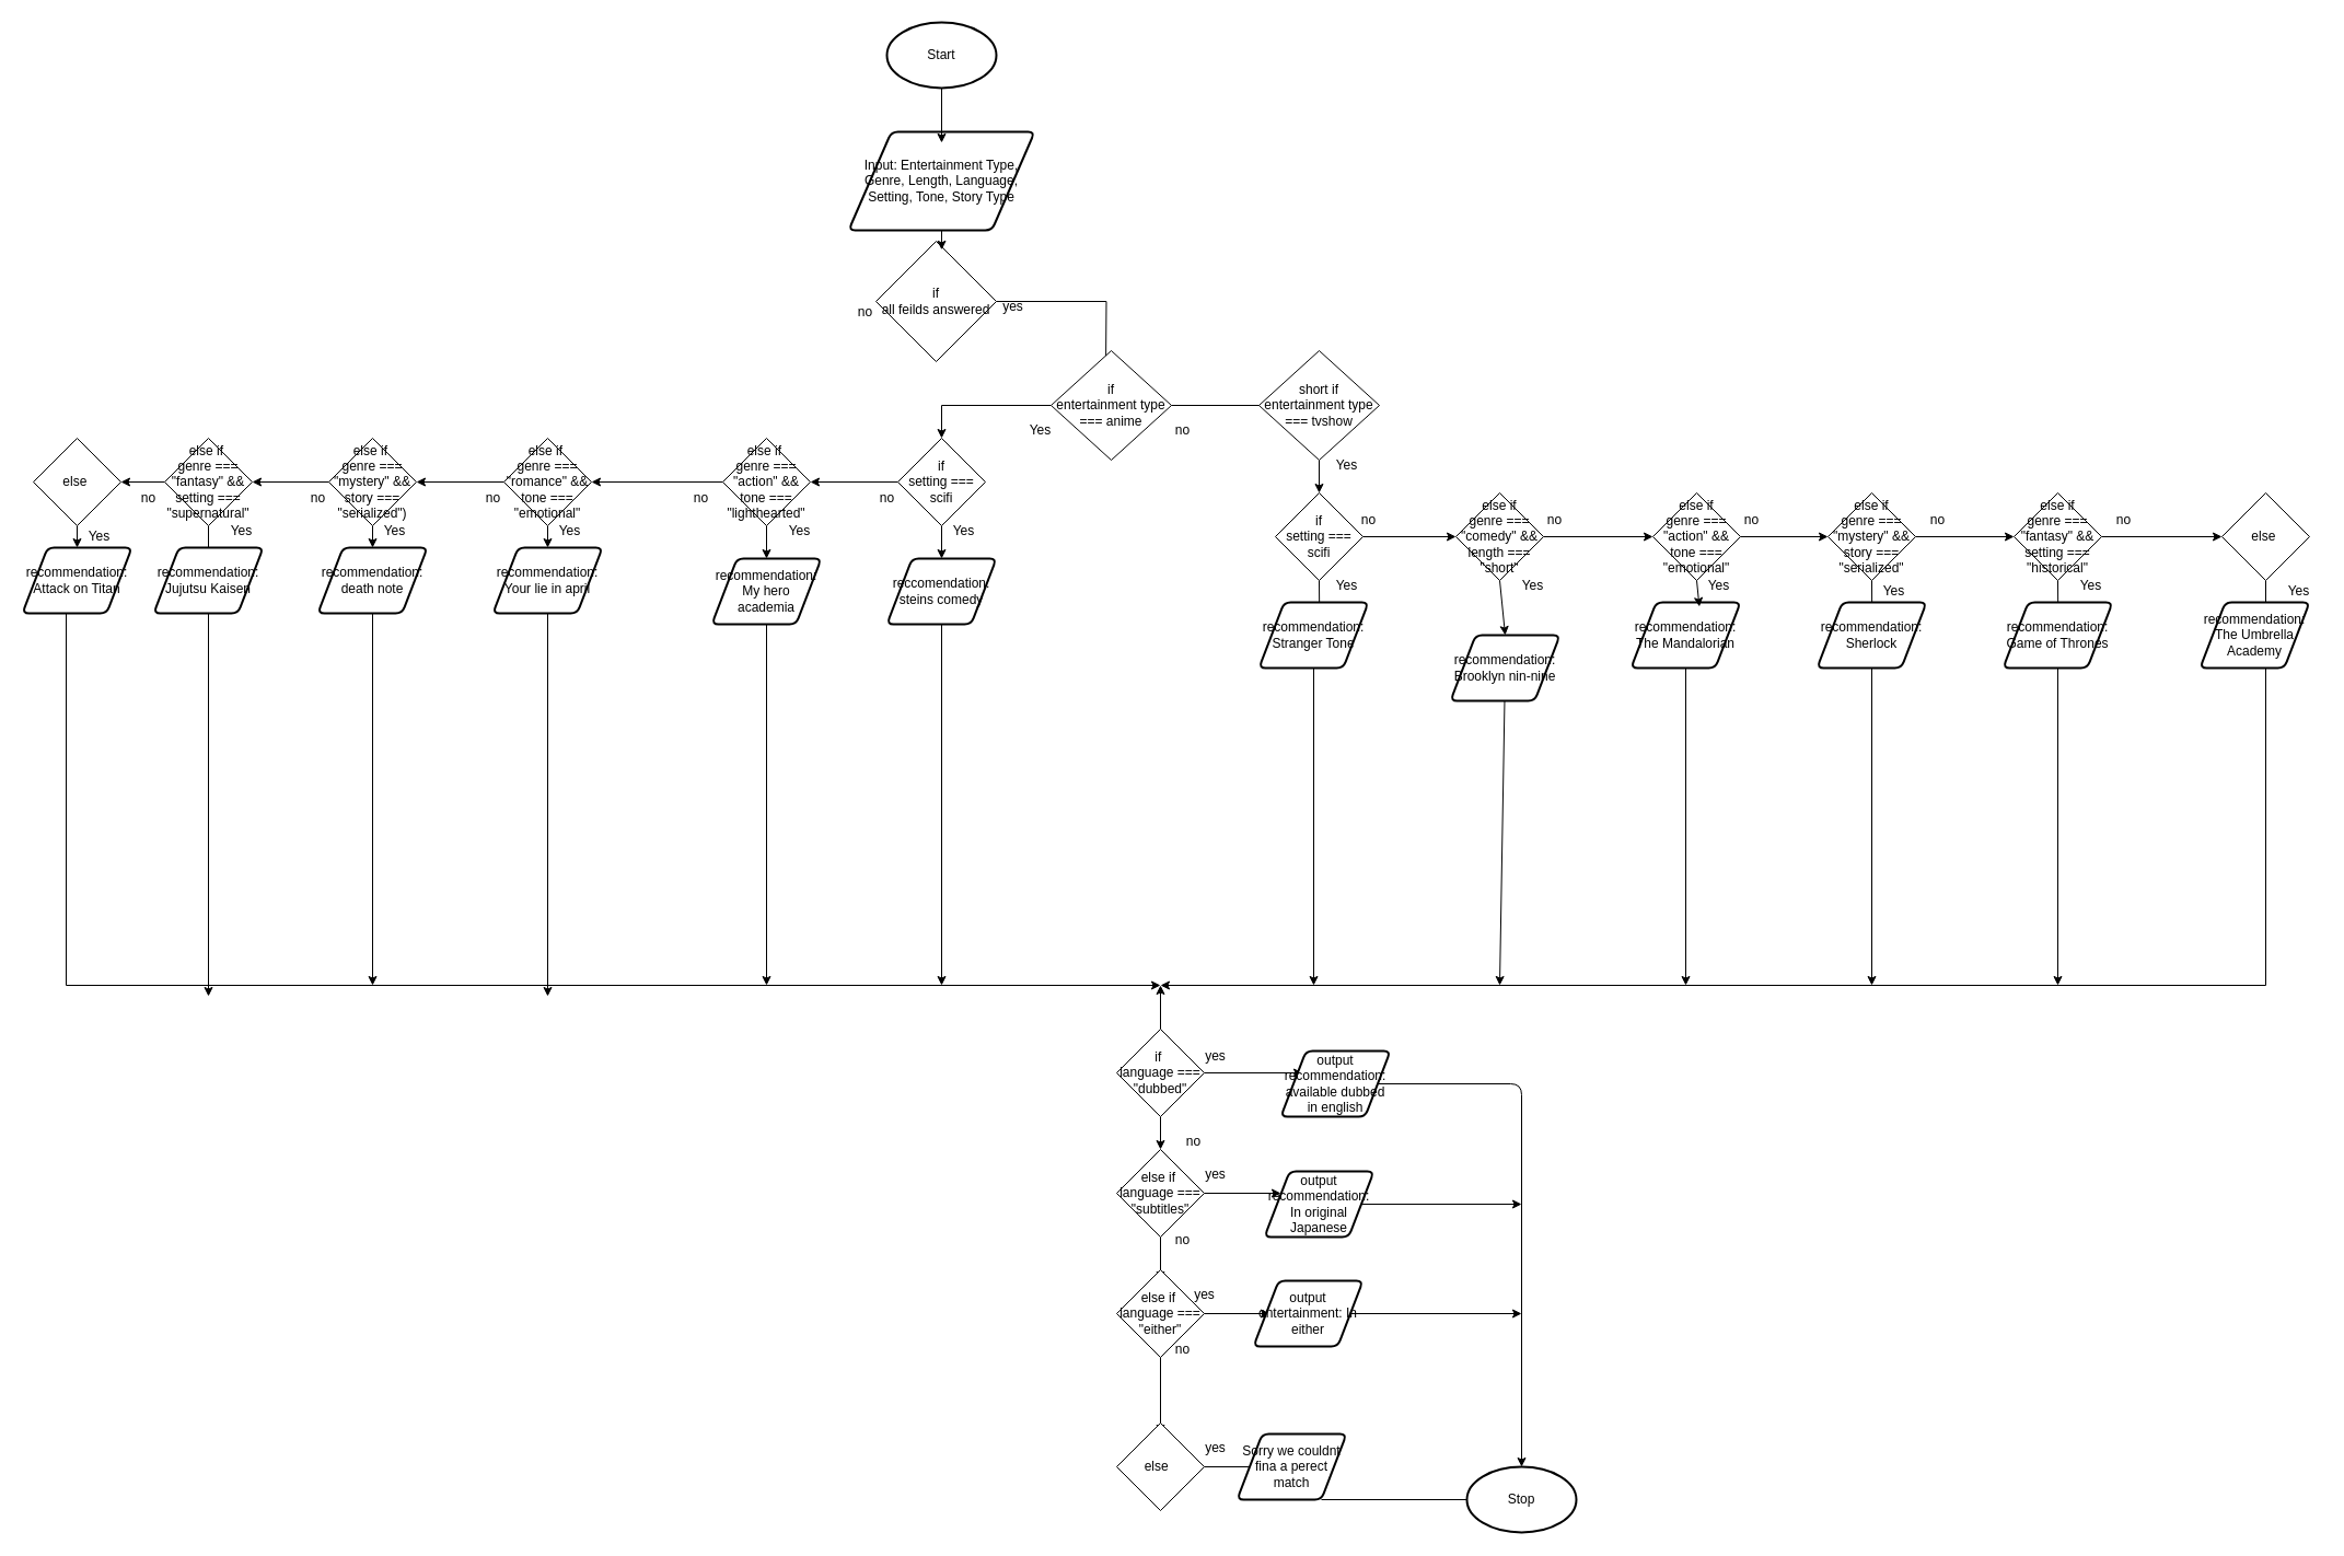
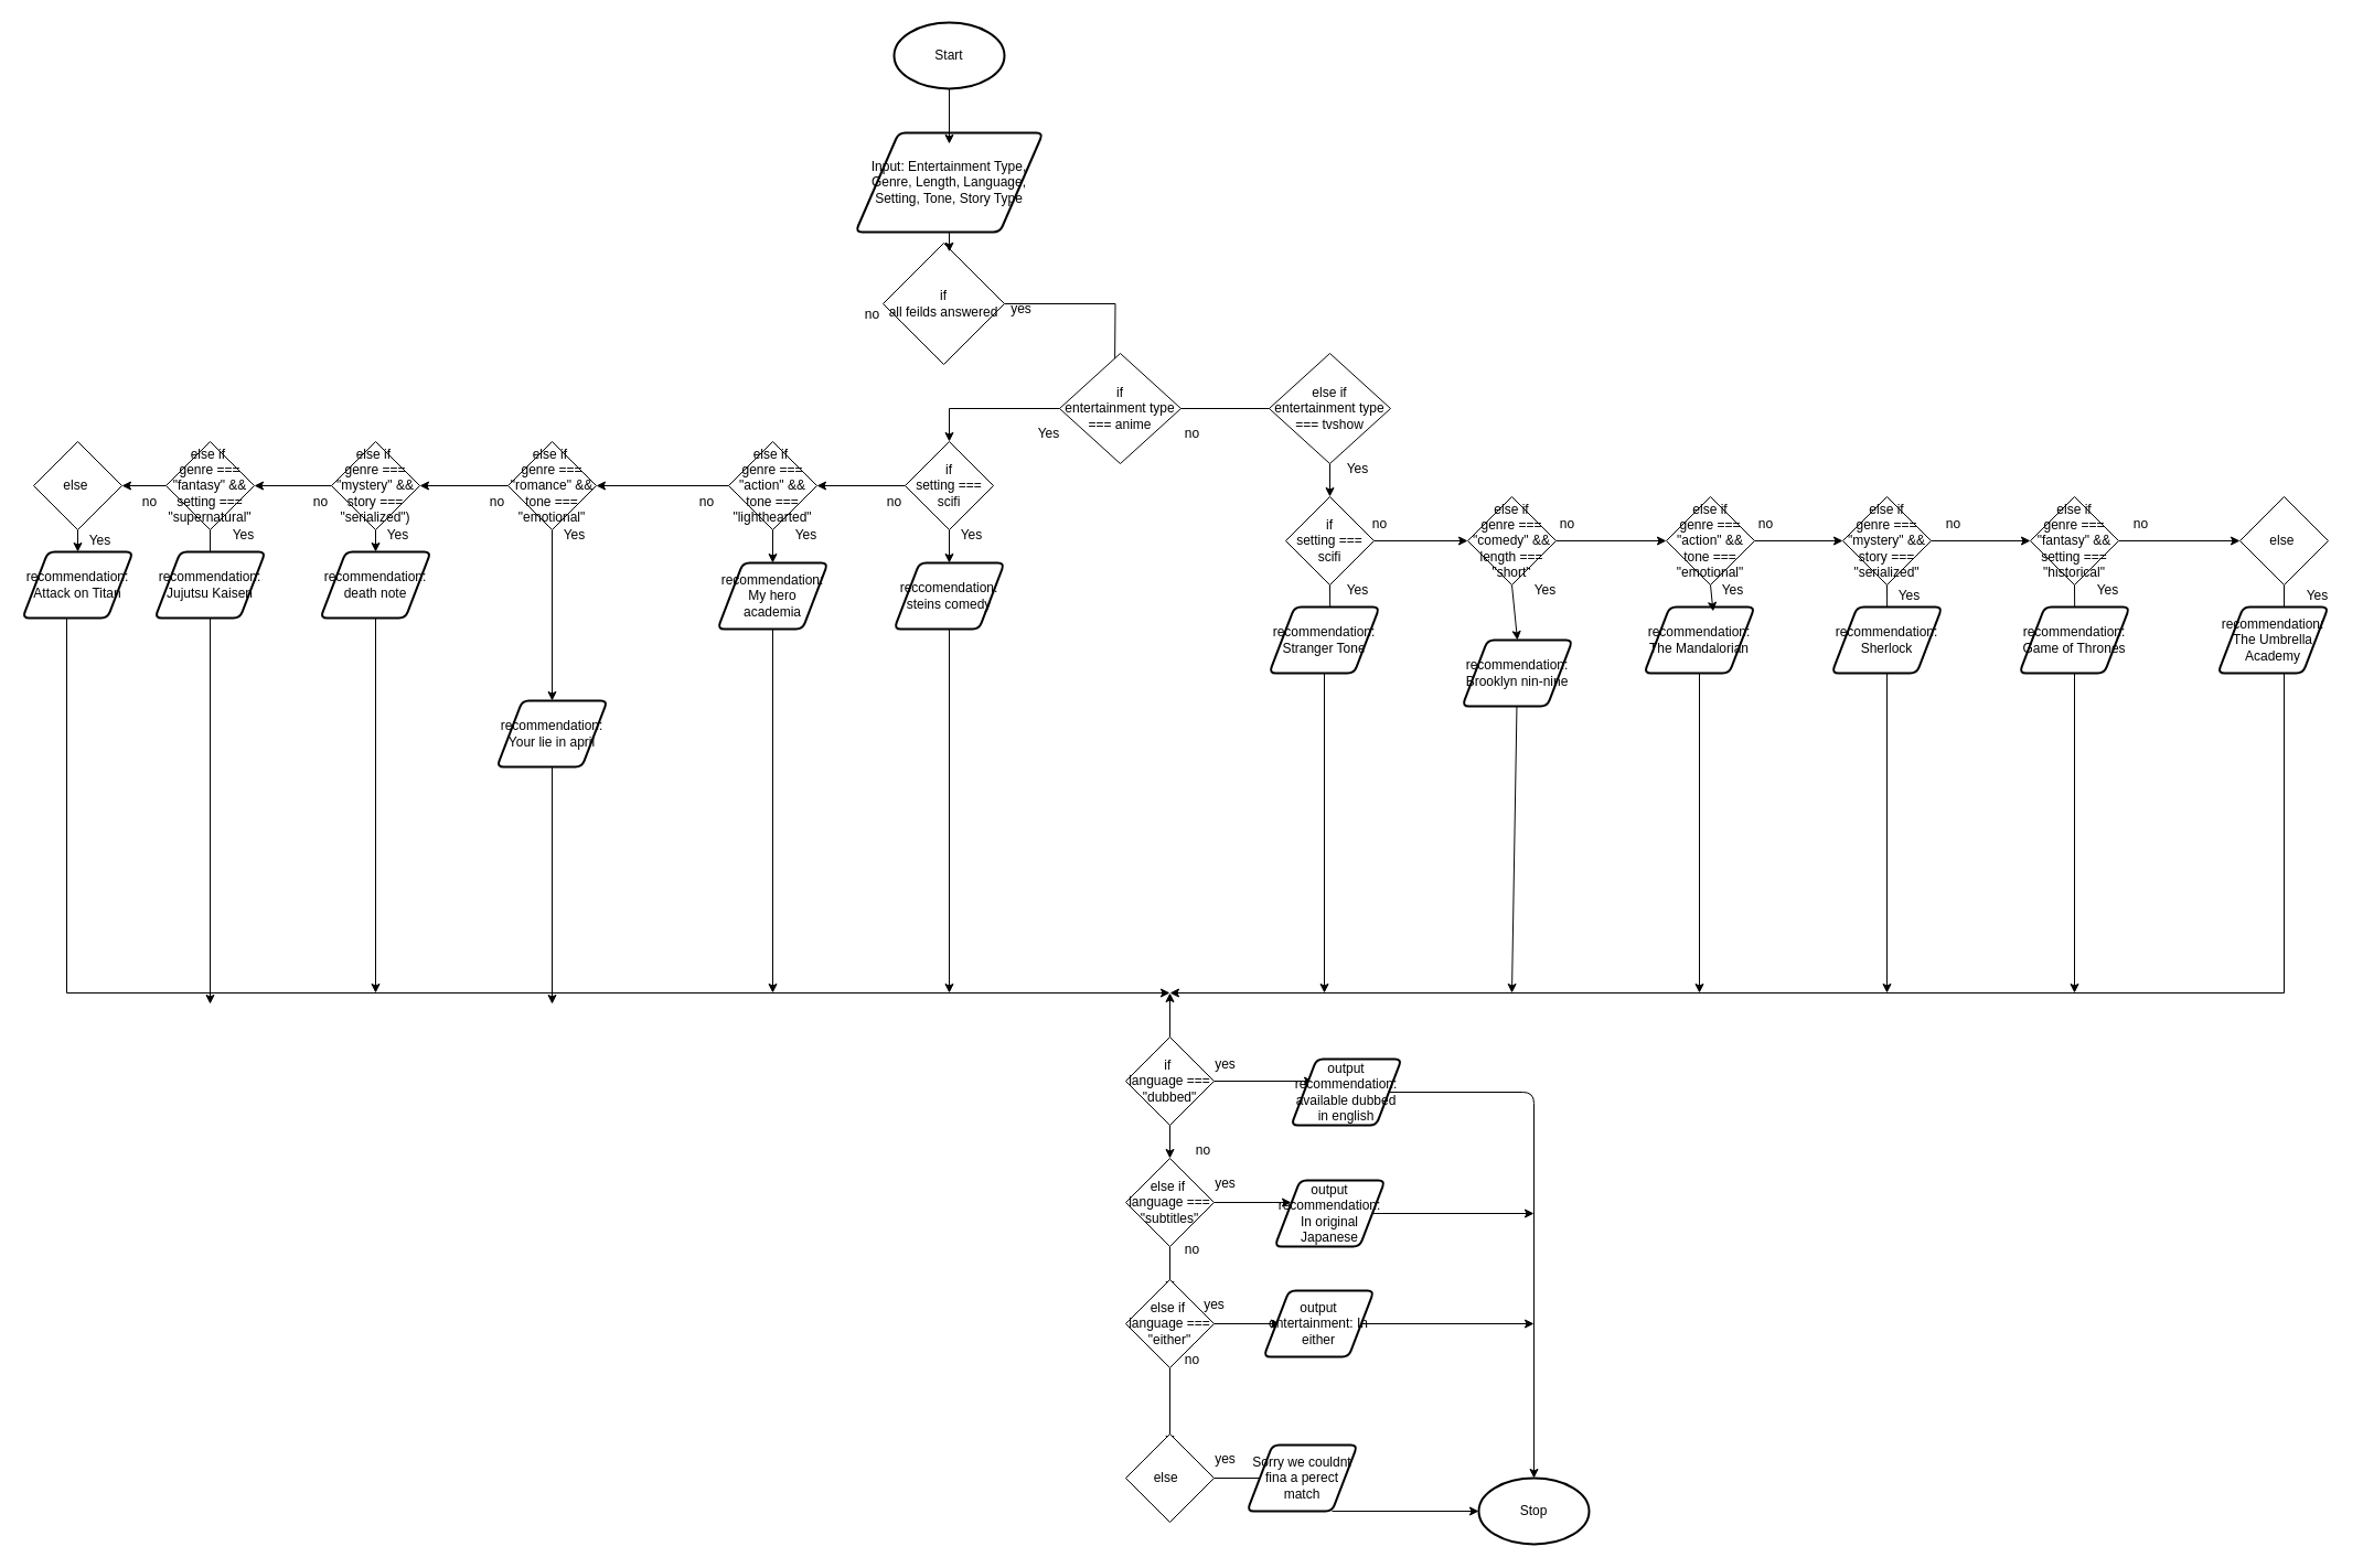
- <mxCell id="46" value="short if&lt;div&gt;entertainment type === tvshow&lt;/div&gt;" style="rhombus;whiteSpace=wrap;html=1;" vertex="1" parent="1"><mxGeometry x="1150" y="320" width="110" height="100" as="geometry" /></mxCell>
+ <mxCell id="46" value="else if&lt;div&gt;entertainment type === tvshow&lt;/div&gt;" style="rhombus;whiteSpace=wrap;html=1;" vertex="1" parent="1"><mxGeometry x="1150" y="320" width="110" height="100" as="geometry" /></mxCell>
- <mxCell id="24" value="recommendation: Your lie in april" style="shape=parallelogram;html=1;strokeWidth=2;perimeter=parallelogramPerimeter;whiteSpace=wrap;rounded=1;arcSize=12;size=0.23;" vertex="1" parent="1"><mxGeometry x="450" y="500" width="100" height="60" as="geometry" /></mxCell>
+ <mxCell id="24" value="recommendation: Your lie in april" style="shape=parallelogram;html=1;strokeWidth=2;perimeter=parallelogramPerimeter;whiteSpace=wrap;rounded=1;arcSize=12;size=0.23;" vertex="1" parent="1"><mxGeometry x="450" y="635" width="100" height="60" as="geometry" /></mxCell>
- <mxCell id="120" style="edgeStyle=elbowEdgeStyle;html=1;entryX=0;entryY=0.5;entryDx=0;entryDy=0;entryPerimeter=0;endArrow=none;" edge="1" parent="1" source="118" target="119"><mxGeometry relative="1" as="geometry"><Array as="points"><mxPoint x="1210" y="1340" /></Array></mxGeometry></mxCell>
+ <mxCell id="120" style="edgeStyle=elbowEdgeStyle;html=1;entryX=0;entryY=0.5;entryDx=0;entryDy=0;entryPerimeter=0;" edge="1" parent="1" source="118" target="119"><mxGeometry relative="1" as="geometry"><Array as="points"><mxPoint x="1210" y="1340" /></Array></mxGeometry></mxCell>
